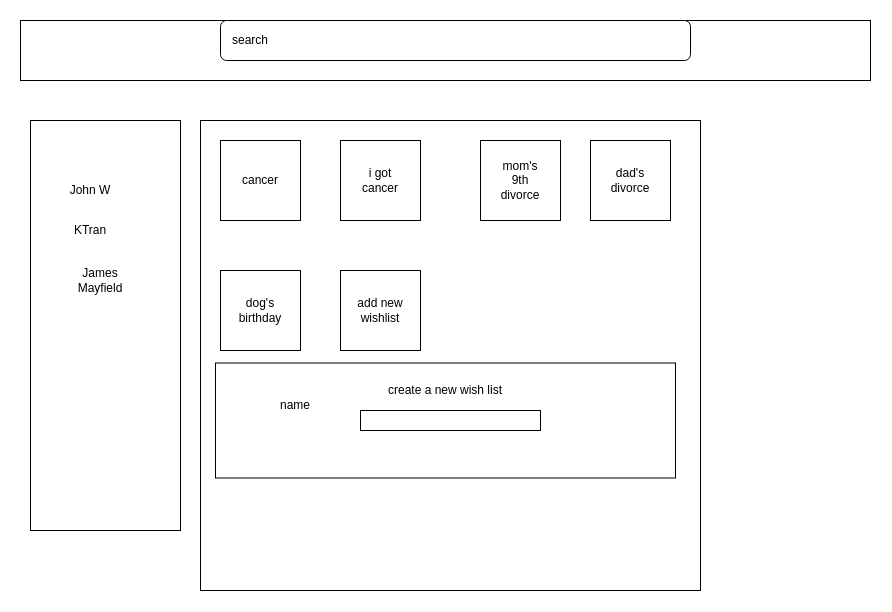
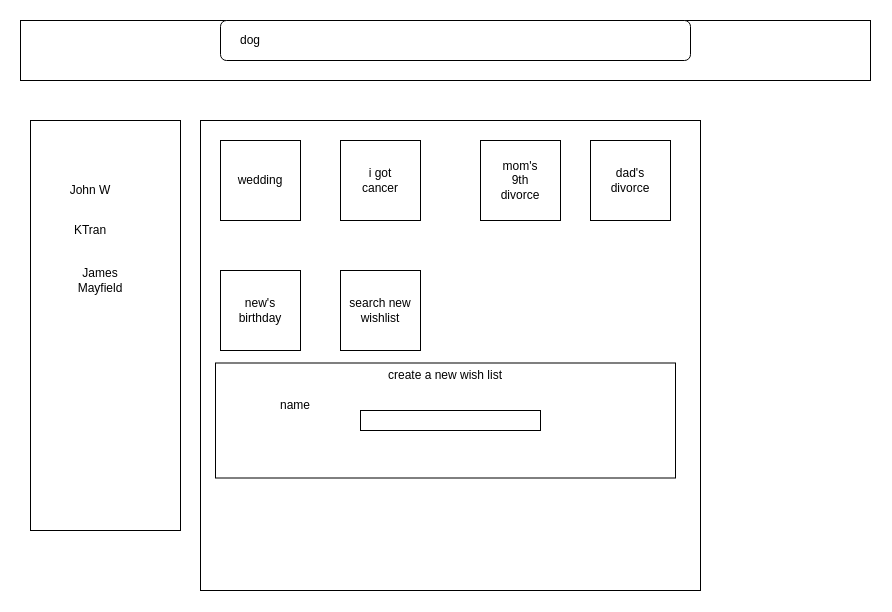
- <mxCell id="19" value="search" style="text;html=1;strokeColor=none;fillColor=none;align=center;verticalAlign=middle;whiteSpace=wrap;rounded=0;" vertex="1" parent="1"><mxGeometry x="230" y="30" width="40" height="20" as="geometry" /></mxCell>
+ <mxCell id="19" value="dog" style="text;html=1;strokeColor=none;fillColor=none;align=center;verticalAlign=middle;whiteSpace=wrap;rounded=0;" vertex="1" parent="1"><mxGeometry x="230" y="30" width="40" height="20" as="geometry" /></mxCell>
- <mxCell id="11" value="cancer" style="text;html=1;strokeColor=none;fillColor=none;align=center;verticalAlign=middle;whiteSpace=wrap;rounded=0;" vertex="1" parent="1"><mxGeometry x="240" y="170" width="40" height="20" as="geometry" /></mxCell>
+ <mxCell id="11" value="wedding" style="text;html=1;strokeColor=none;fillColor=none;align=center;verticalAlign=middle;whiteSpace=wrap;rounded=0;" vertex="1" parent="1"><mxGeometry x="240" y="170" width="40" height="20" as="geometry" /></mxCell>
- <mxCell id="21" value="dog's birthday" style="text;html=1;strokeColor=none;fillColor=none;align=center;verticalAlign=middle;whiteSpace=wrap;rounded=0;" vertex="1" parent="1"><mxGeometry x="240" y="300" width="40" height="20" as="geometry" /></mxCell>
+ <mxCell id="21" value="new's birthday" style="text;html=1;strokeColor=none;fillColor=none;align=center;verticalAlign=middle;whiteSpace=wrap;rounded=0;" vertex="1" parent="1"><mxGeometry x="240" y="300" width="40" height="20" as="geometry" /></mxCell>
- <mxCell id="10" value="add new wishlist" style="text;html=1;strokeColor=none;fillColor=none;align=center;verticalAlign=middle;whiteSpace=wrap;rounded=0;" vertex="1" parent="1"><mxGeometry x="340" y="270" width="80" height="80" as="geometry" /></mxCell>
+ <mxCell id="10" value="search new wishlist" style="text;html=1;strokeColor=none;fillColor=none;align=center;verticalAlign=middle;whiteSpace=wrap;rounded=0;" vertex="1" parent="1"><mxGeometry x="340" y="270" width="80" height="80" as="geometry" /></mxCell>
- <mxCell id="25" value="create a new wish list" style="text;html=1;strokeColor=none;fillColor=none;align=center;verticalAlign=middle;whiteSpace=wrap;rounded=0;" vertex="1" parent="1"><mxGeometry x="370" y="380" width="150" height="20" as="geometry" /></mxCell>
+ <mxCell id="25" value="create a new wish list" style="text;html=1;strokeColor=none;fillColor=none;align=center;verticalAlign=middle;whiteSpace=wrap;rounded=0;" vertex="1" parent="1"><mxGeometry x="370" y="365" width="150" height="20" as="geometry" /></mxCell>
